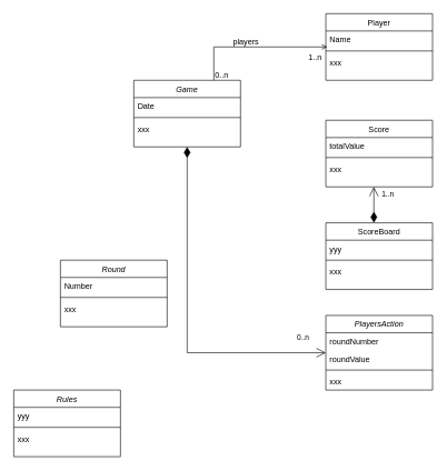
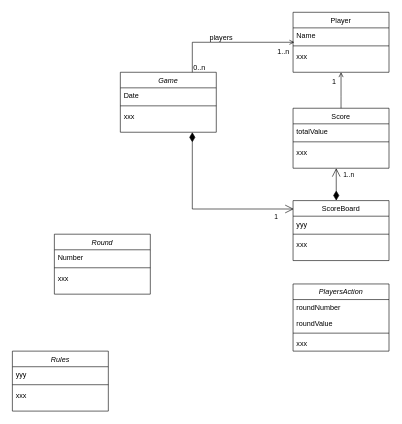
+ <mxCell id="18" value="" style="endArrow=open;shadow=0;strokeWidth=1;rounded=0;endFill=1;edgeStyle=elbowEdgeStyle;elbow=vertical;entryX=0.5;entryY=1;entryDx=0;entryDy=0;exitX=0.5;exitY=0;exitDx=0;exitDy=0;" edge="1" parent="1" source="14" target="6"><mxGeometry x="0.5" y="41" relative="1" as="geometry"><mxPoint x="640" y="160" as="sourcePoint" /><mxPoint x="640" y="106" as="targetPoint" /><mxPoint x="-40" y="32" as="offset" /><Array as="points"><mxPoint x="568" y="160" /></Array></mxGeometry></mxCell>
+ <mxCell id="19" value="1" style="resizable=0;align=right;verticalAlign=bottom;labelBackgroundColor=none;fontSize=12;" connectable="0" vertex="1" parent="18"><mxGeometry x="1" relative="1" as="geometry"><mxPoint x="-7" y="24" as="offset" /></mxGeometry></mxCell>
+ <mxCell id="20" value="1" style="endArrow=open;html=1;endSize=12;startArrow=diamondThin;startSize=14;startFill=1;edgeStyle=orthogonalEdgeStyle;align=left;verticalAlign=bottom;rounded=0;exitX=0.75;exitY=1;exitDx=0;exitDy=0;entryX=0.006;entryY=0.14;entryDx=0;entryDy=0;entryPerimeter=0;" edge="1" parent="1" source="2" target="10"><mxGeometry x="0.769" y="-22" relative="1" as="geometry"><mxPoint x="250" y="230" as="sourcePoint" /><mxPoint x="410" y="230" as="targetPoint" /><mxPoint as="offset" /></mxGeometry></mxCell>
- <mxCell id="31" value="0..n" style="endArrow=open;html=1;endSize=12;startArrow=diamondThin;startSize=14;startFill=1;edgeStyle=orthogonalEdgeStyle;align=left;verticalAlign=bottom;rounded=0;exitX=0.5;exitY=1;exitDx=0;exitDy=0;entryX=0;entryY=0.5;entryDx=0;entryDy=0;" edge="1" parent="1" source="2" target="26"><mxGeometry x="0.826" y="13" relative="1" as="geometry"><mxPoint x="250" y="830" as="sourcePoint" /><mxPoint x="340" y="743" as="targetPoint" /><mxPoint as="offset" /></mxGeometry></mxCell>
